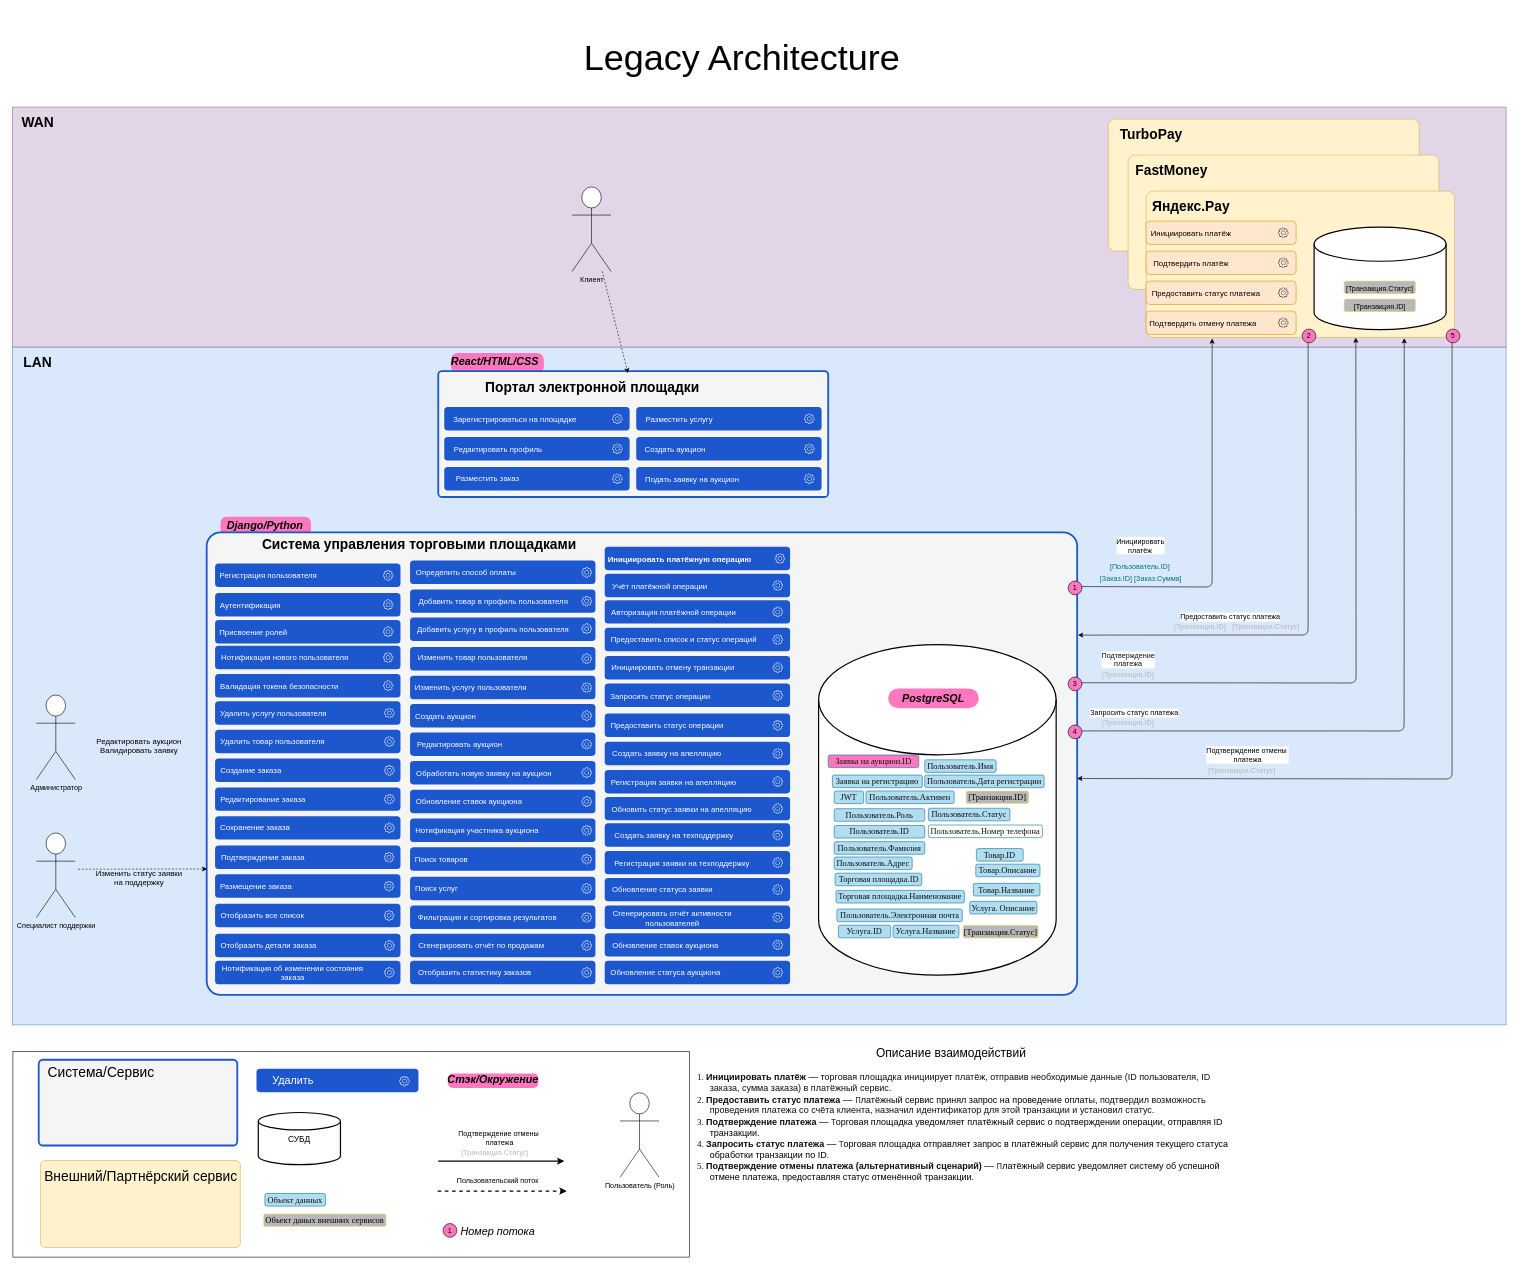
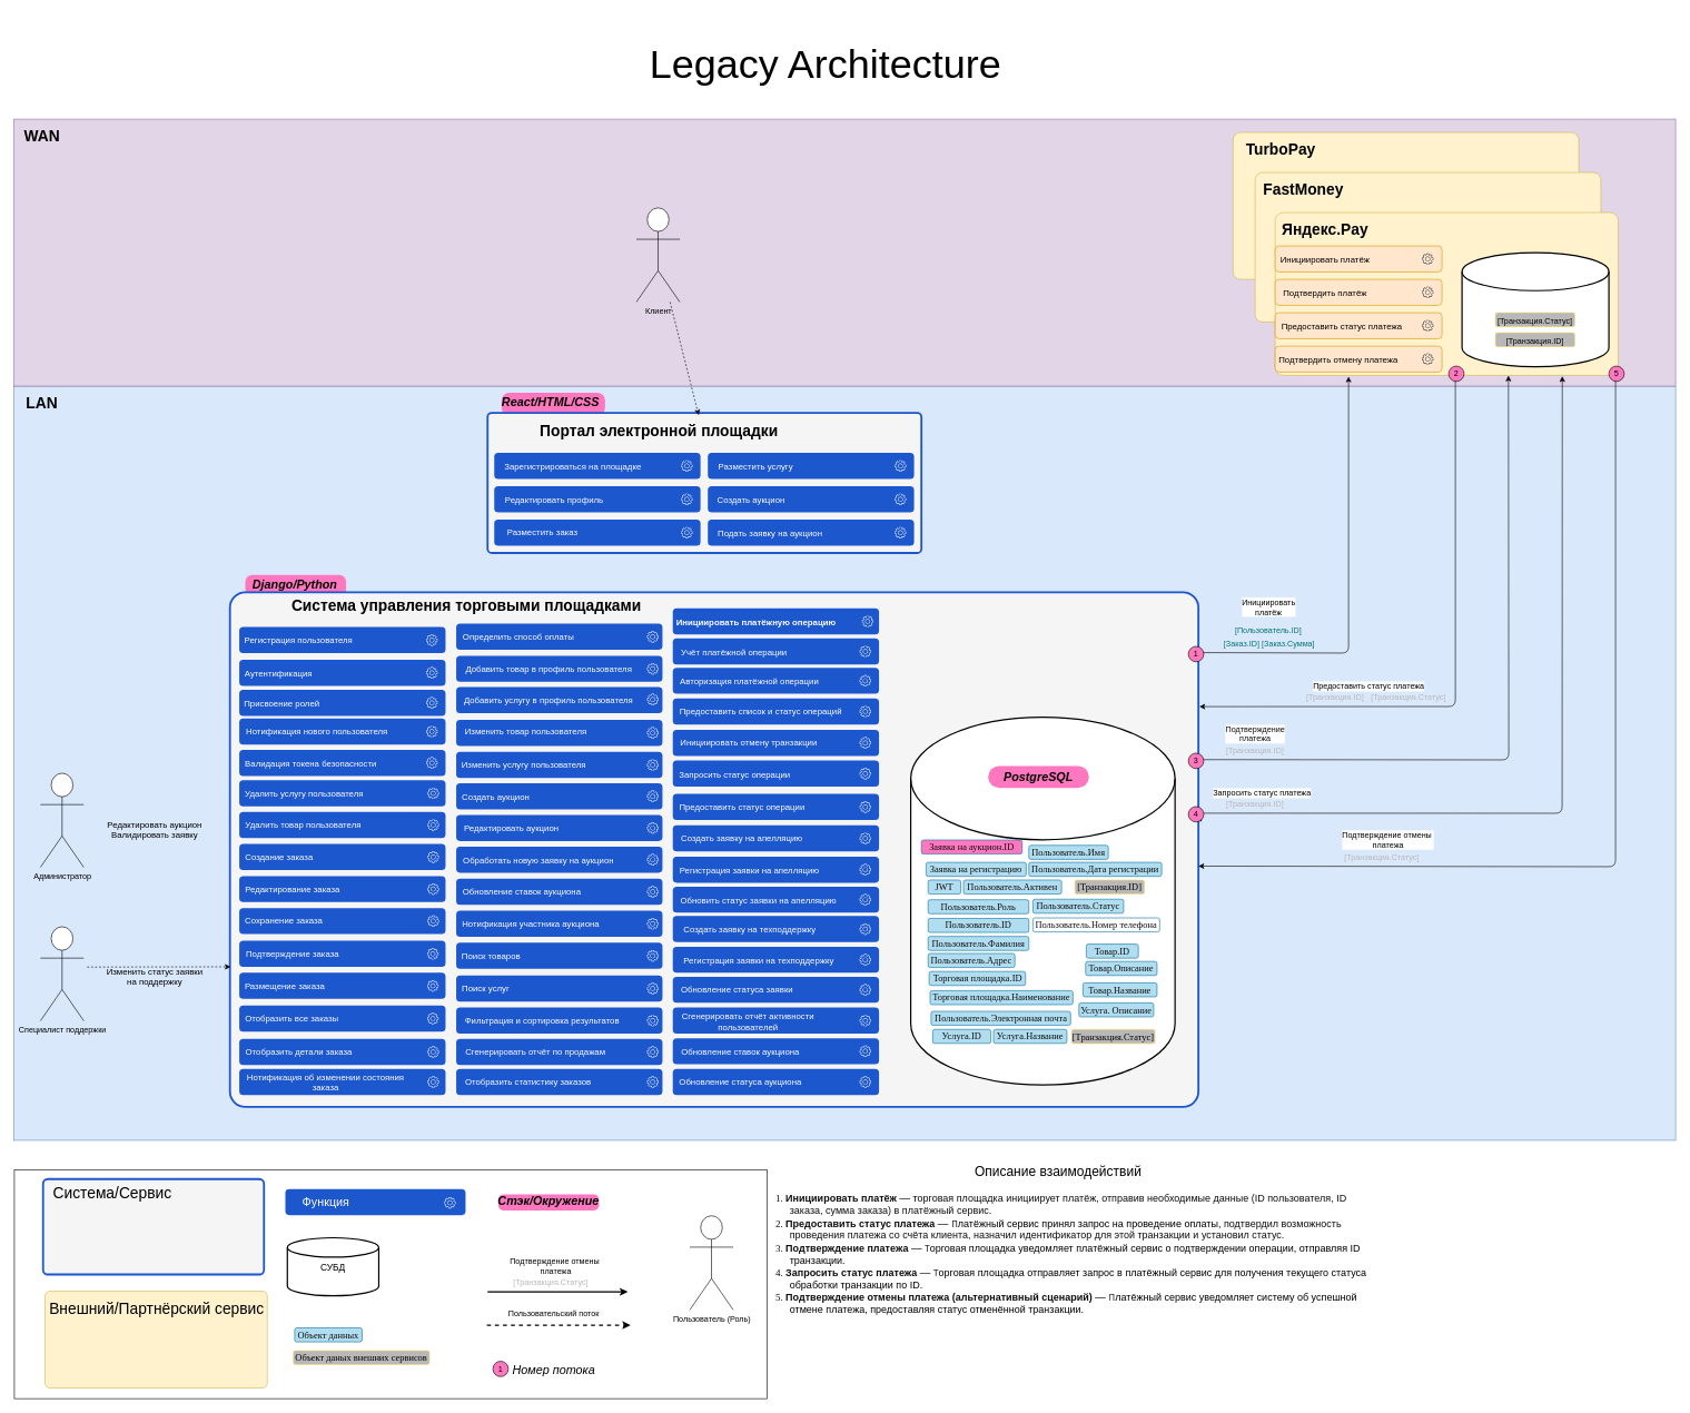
- <mxCell id="179" value="Отобразить все список" style="text;html=1;align=center;verticalAlign=middle;whiteSpace=wrap;rounded=1;fontSize=13;fontColor=#FFFFFF;strokeColor=none;" parent="176" vertex="1"><mxGeometry x="3" y="4.5" width="152" height="30" as="geometry" /></mxCell>
+ <mxCell id="179" value="Отобразить все заказы" style="text;html=1;align=center;verticalAlign=middle;whiteSpace=wrap;rounded=1;fontSize=13;fontColor=#FFFFFF;strokeColor=none;" parent="176" vertex="1"><mxGeometry x="3" y="4.5" width="152" height="30" as="geometry" /></mxCell>
- <mxCell id="334" value="&lt;font style=&quot;font-size: 18px;&quot;&gt;Удалить&lt;/font&gt;" style="text;html=1;align=center;verticalAlign=middle;whiteSpace=wrap;rounded=1;fontSize=13;fontColor=#FFFFFF;" parent="331" vertex="1"><mxGeometry x="22" y="5" width="78" height="30" as="geometry" /></mxCell>
+ <mxCell id="334" value="&lt;font style=&quot;font-size: 18px;&quot;&gt;Функция&lt;/font&gt;" style="text;html=1;align=center;verticalAlign=middle;whiteSpace=wrap;rounded=1;fontSize=13;fontColor=#FFFFFF;" parent="331" vertex="1"><mxGeometry x="22" y="5" width="78" height="30" as="geometry" /></mxCell>
